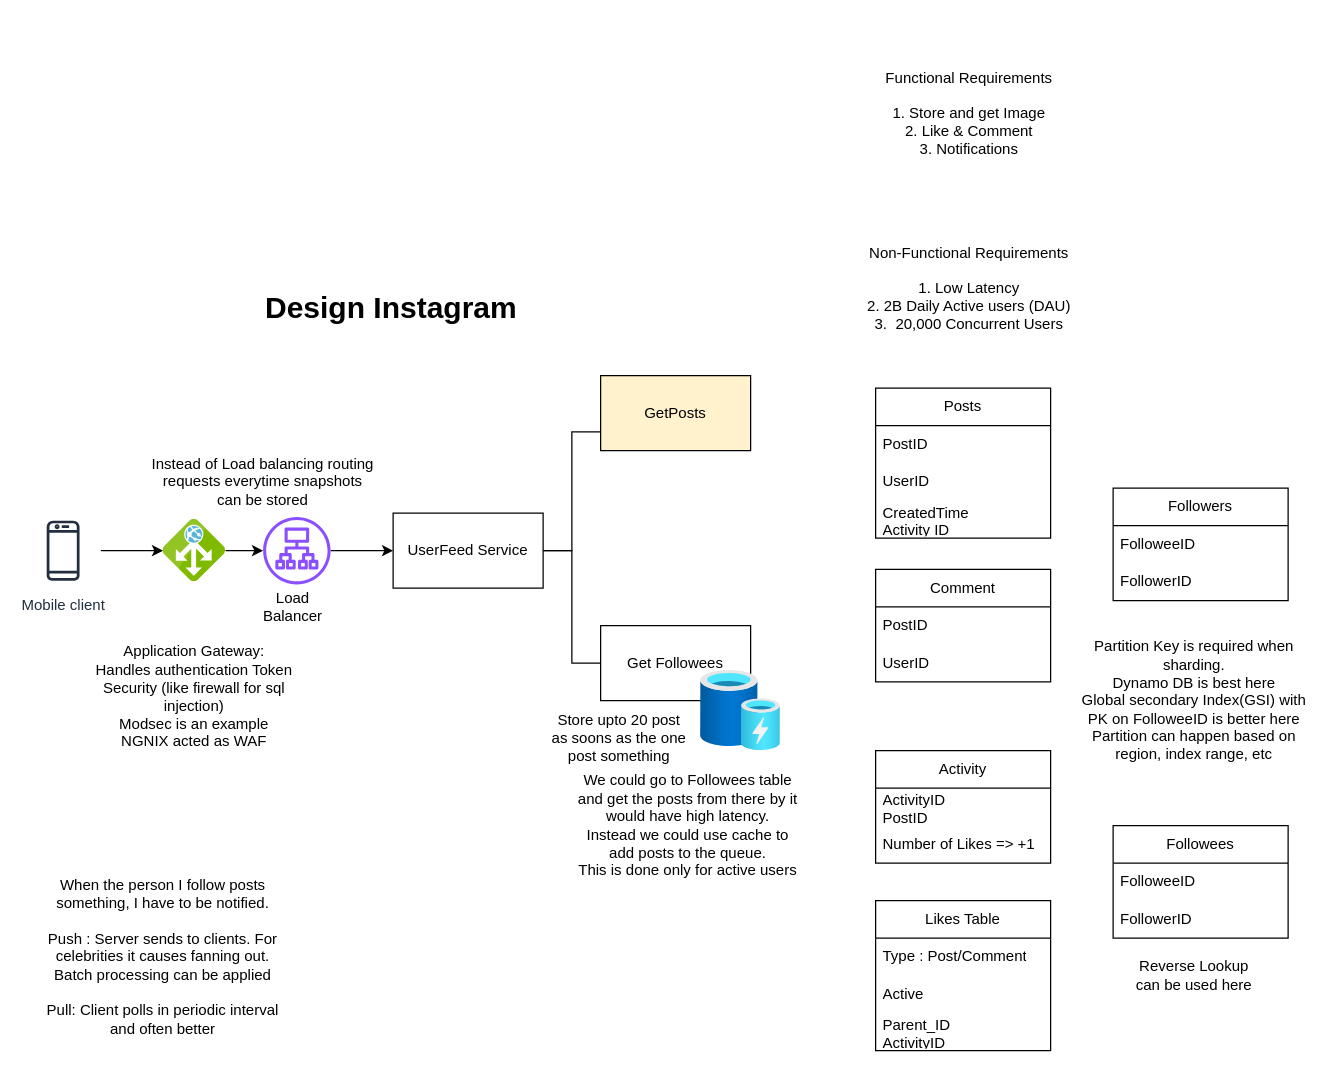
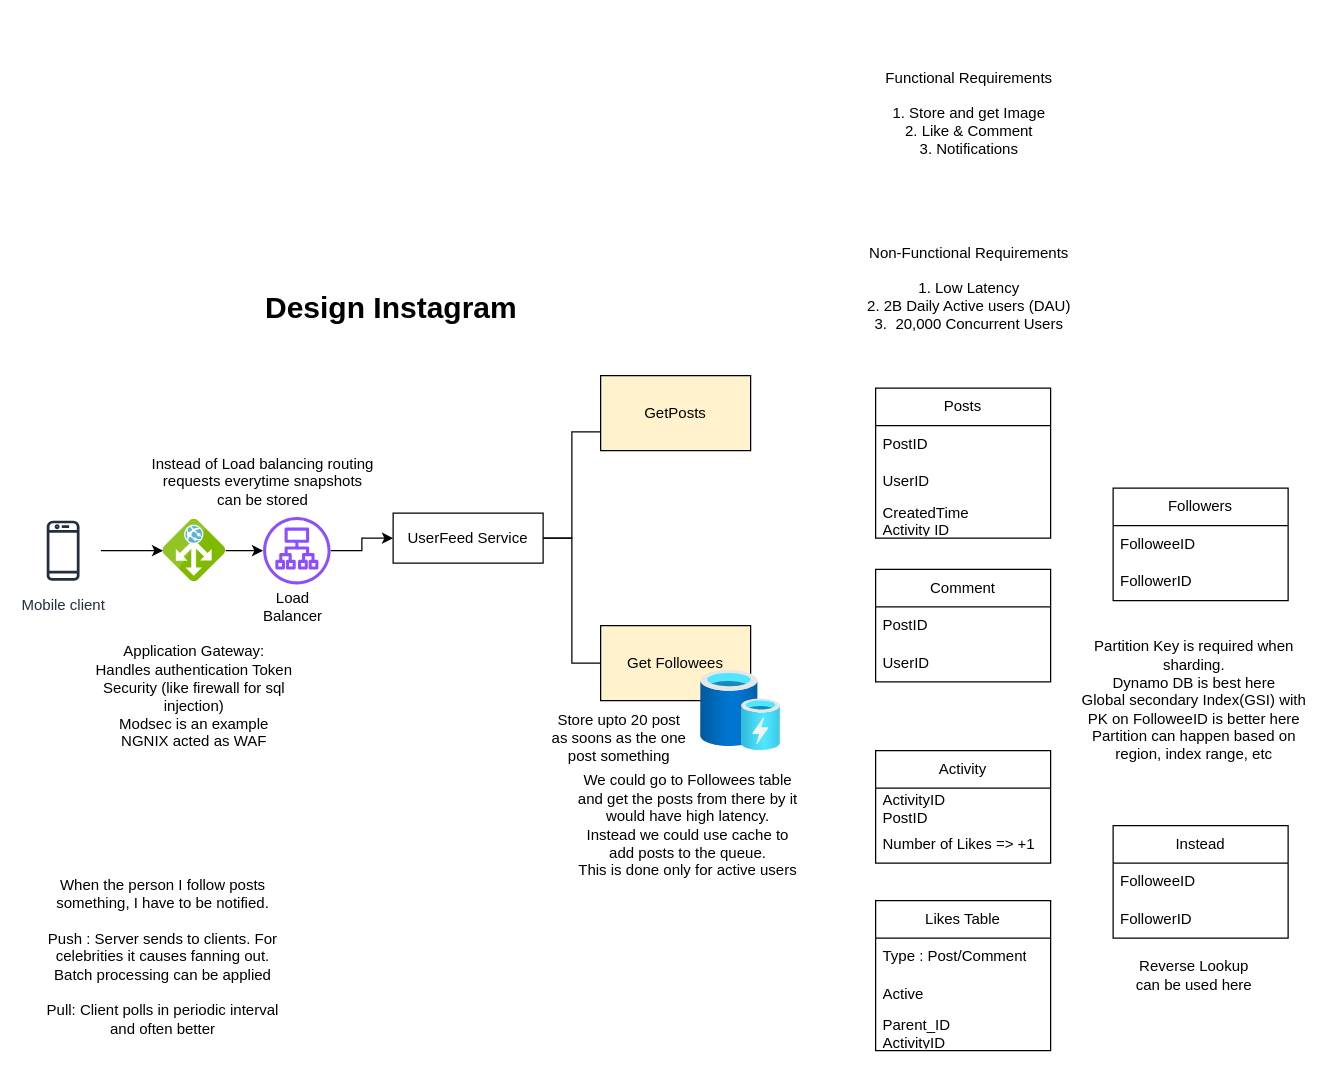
- <mxCell id="22" value="UserFeed Service" style="rounded=0;whiteSpace=wrap;html=1;" vertex="1" parent="1"><mxGeometry x="314" y="410" width="120" height="60" as="geometry" /></mxCell>
+ <mxCell id="22" value="UserFeed Service" style="rounded=0;whiteSpace=wrap;html=1;" vertex="1" parent="1"><mxGeometry x="314" y="410" width="120" height="40" as="geometry" /></mxCell>
- <mxCell id="19" value="Get Followees" style="rounded=0;whiteSpace=wrap;html=1;" vertex="1" parent="1"><mxGeometry x="480" y="500" width="120" height="60" as="geometry" /></mxCell>
+ <mxCell id="19" value="Get Followees" style="rounded=0;whiteSpace=wrap;html=1;fillColor=#fff2cc;" vertex="1" parent="1"><mxGeometry x="480" y="500" width="120" height="60" as="geometry" /></mxCell>
- <mxCell id="33" value="Followees" style="swimlane;fontStyle=0;childLayout=stackLayout;horizontal=1;startSize=30;horizontalStack=0;resizeParent=1;resizeParentMax=0;resizeLast=0;collapsible=1;marginBottom=0;whiteSpace=wrap;html=1;" vertex="1" parent="1"><mxGeometry x="890" y="660" width="140" height="90" as="geometry" /></mxCell>
+ <mxCell id="33" value="Instead" style="swimlane;fontStyle=0;childLayout=stackLayout;horizontal=1;startSize=30;horizontalStack=0;resizeParent=1;resizeParentMax=0;resizeLast=0;collapsible=1;marginBottom=0;whiteSpace=wrap;html=1;" vertex="1" parent="1"><mxGeometry x="890" y="660" width="140" height="90" as="geometry" /></mxCell>
